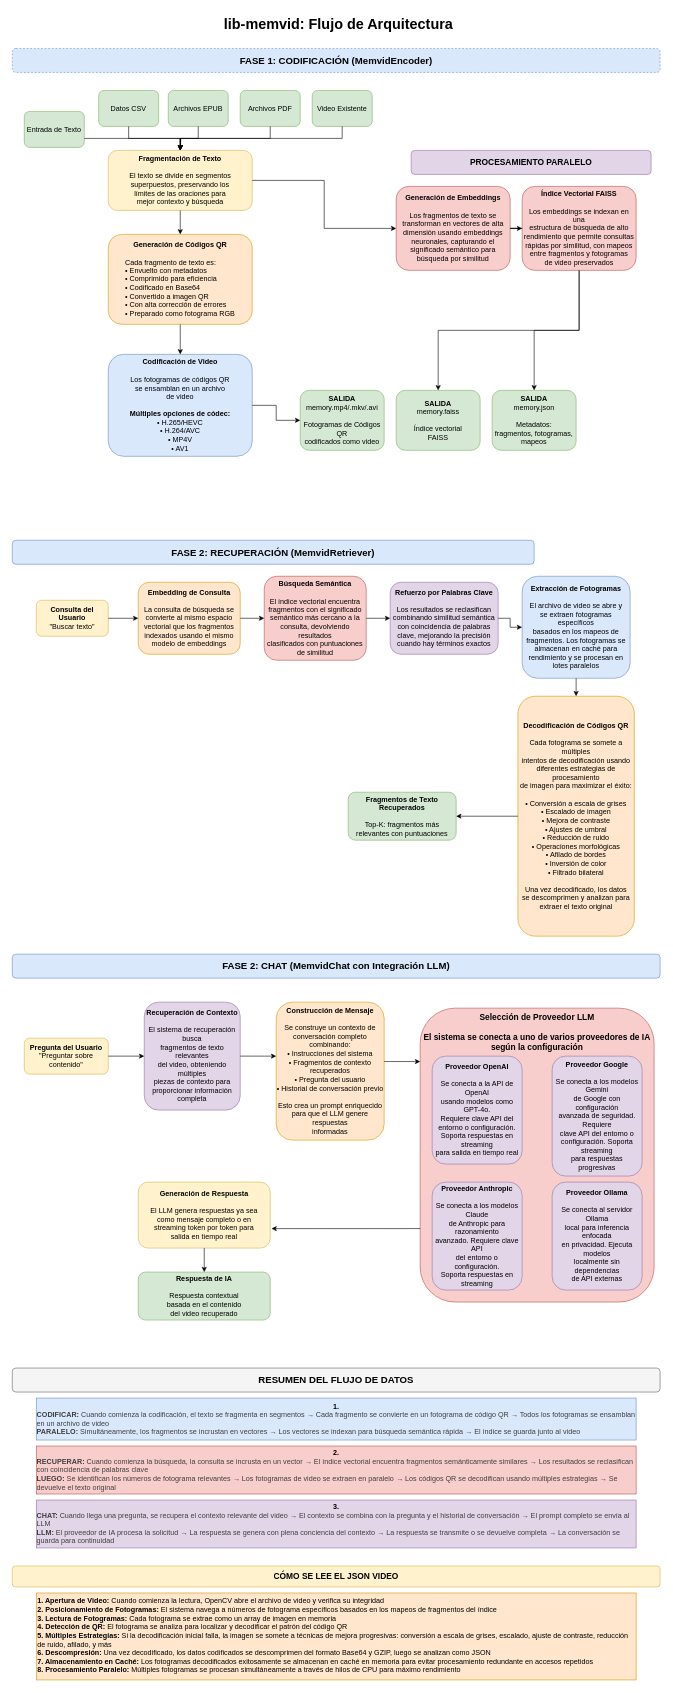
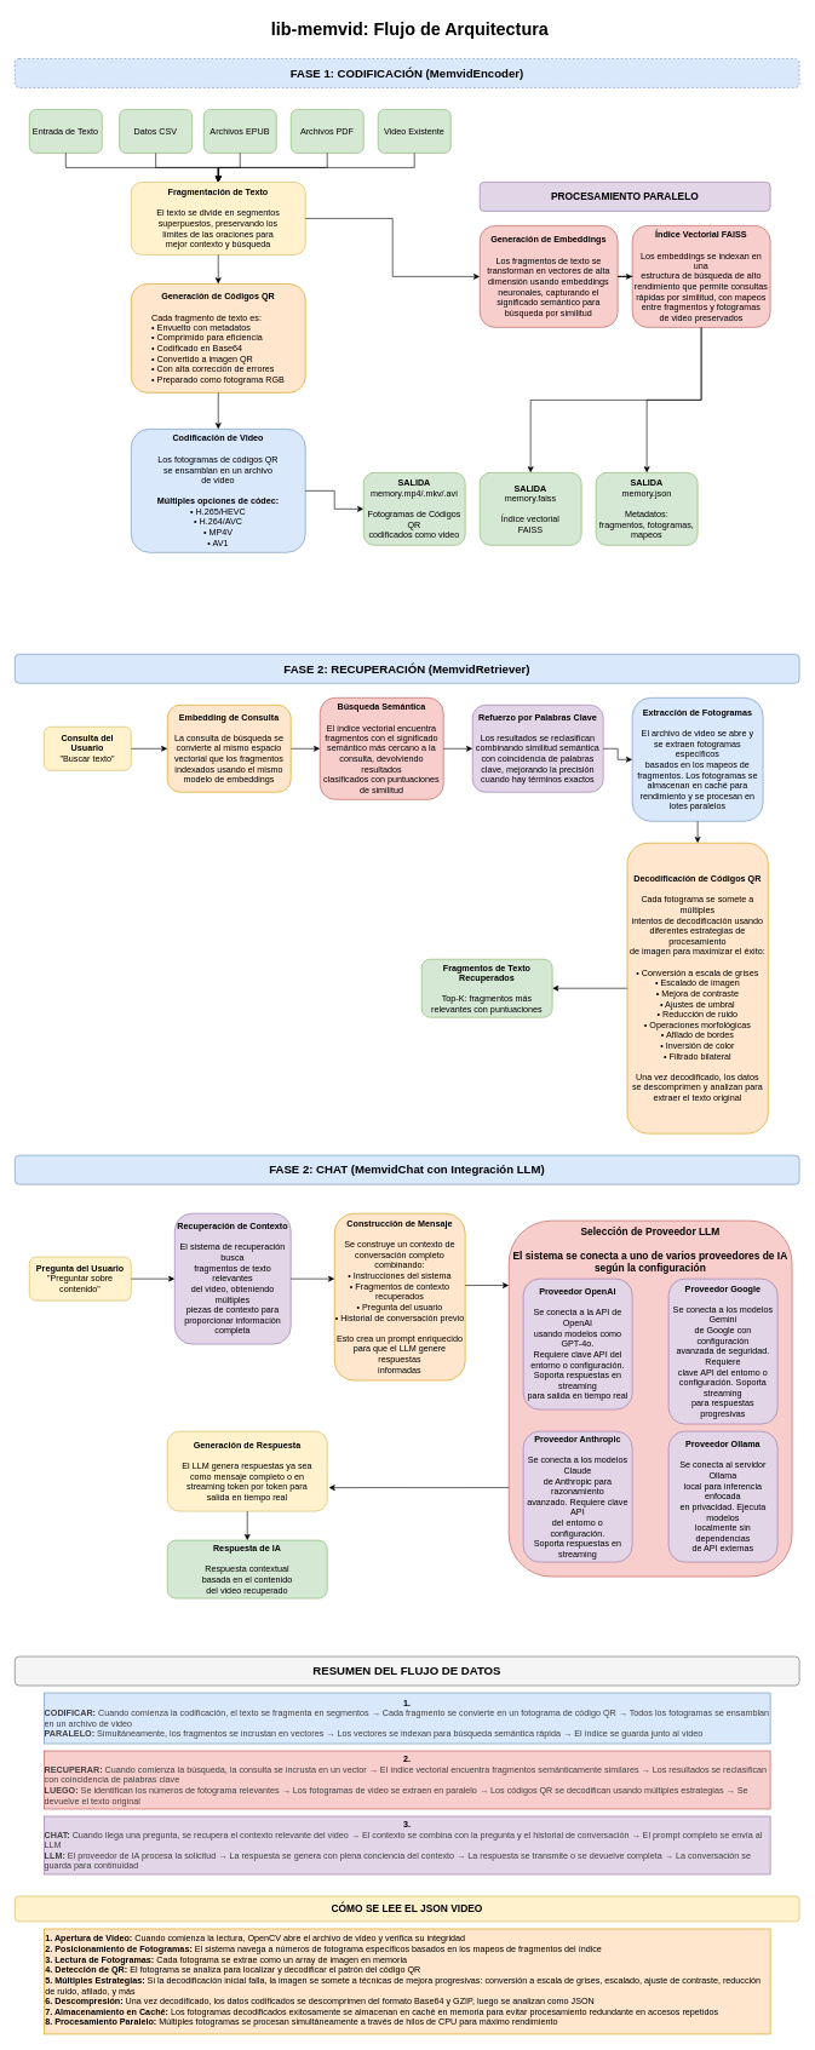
- <mxCell id="4" value="Entrada de Texto" style="rounded=1;whiteSpace=wrap;html=1;fillColor=#d5e8d4;strokeColor=#82b366;align=center;" parent="1" vertex="1"><mxGeometry x="40" y="185" width="100" height="60" as="geometry" /></mxCell>
+ <mxCell id="4" value="Entrada de Texto" style="rounded=1;whiteSpace=wrap;html=1;fillColor=#d5e8d4;strokeColor=#82b366;align=center;" parent="1" vertex="1"><mxGeometry x="40" y="150" width="100" height="60" as="geometry" /></mxCell>
- <mxCell id="16" value="&lt;b&gt;PROCESAMIENTO PARALELO&lt;/b&gt;" style="rounded=1;whiteSpace=wrap;html=1;fontSize=14;fontStyle=1;fillColor=#e1d5e7;strokeColor=#9673a6;align=center;" parent="1" vertex="1"><mxGeometry x="685" y="250" width="400" height="40" as="geometry" /></mxCell>
+ <mxCell id="16" value="&lt;b&gt;PROCESAMIENTO PARALELO&lt;/b&gt;" style="rounded=1;whiteSpace=wrap;html=1;fontSize=14;fontStyle=1;fillColor=#e1d5e7;strokeColor=#9673a6;align=center;" parent="1" vertex="1"><mxGeometry x="660" y="250" width="400" height="40" as="geometry" /></mxCell>
- <mxCell id="29" value="FASE 2: RECUPERACIÓN (MemvidRetriever)" style="rounded=1;whiteSpace=wrap;html=1;fontSize=16;fontStyle=1;fillColor=#dae8fc;strokeColor=#6c8ebf;align=center;" parent="1" vertex="1"><mxGeometry x="20" y="900" width="870" height="40" as="geometry" /></mxCell>
+ <mxCell id="29" value="FASE 2: RECUPERACIÓN (MemvidRetriever)" style="rounded=1;whiteSpace=wrap;html=1;fontSize=16;fontStyle=1;fillColor=#dae8fc;strokeColor=#6c8ebf;align=center;" parent="1" vertex="1"><mxGeometry x="20" y="900" width="1080" height="40" as="geometry" /></mxCell>
